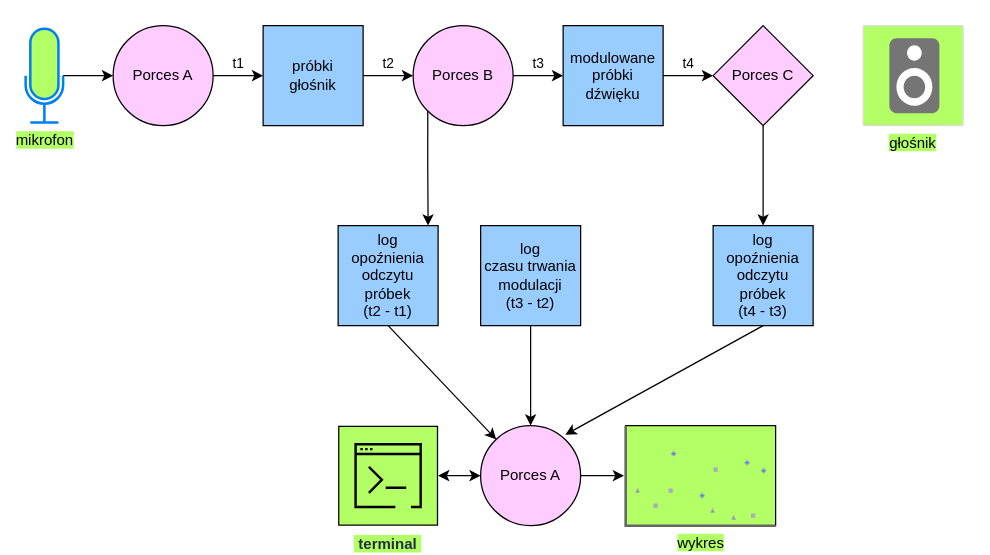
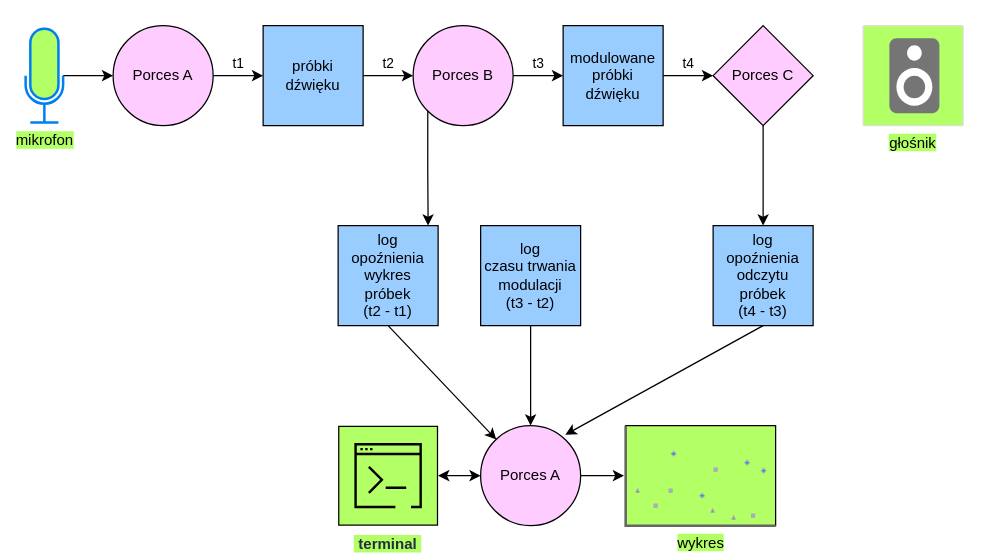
- <mxCell id="10" value="próbki&lt;br&gt;głośnik" style="whiteSpace=wrap;html=1;aspect=fixed;fillColor=#99CCFF;" parent="1" vertex="1"><mxGeometry x="210" y="20" width="80" height="80" as="geometry" /></mxCell>
+ <mxCell id="10" value="próbki&lt;br&gt;dźwięku" style="whiteSpace=wrap;html=1;aspect=fixed;fillColor=#99CCFF;" parent="1" vertex="1"><mxGeometry x="210" y="20" width="80" height="80" as="geometry" /></mxCell>
- <mxCell id="13" value="log&lt;br&gt;opoźnienia&lt;br&gt;odczytu&lt;br&gt;próbek&lt;br&gt;(t2 - t1)" style="whiteSpace=wrap;html=1;aspect=fixed;fillColor=#99CCFF;" parent="1" vertex="1"><mxGeometry x="270" y="180" width="80" height="80" as="geometry" /></mxCell>
+ <mxCell id="13" value="log&lt;br&gt;opoźnienia&lt;br&gt;wykres&lt;br&gt;próbek&lt;br&gt;(t2 - t1)" style="whiteSpace=wrap;html=1;aspect=fixed;fillColor=#99CCFF;" parent="1" vertex="1"><mxGeometry x="270" y="180" width="80" height="80" as="geometry" /></mxCell>
